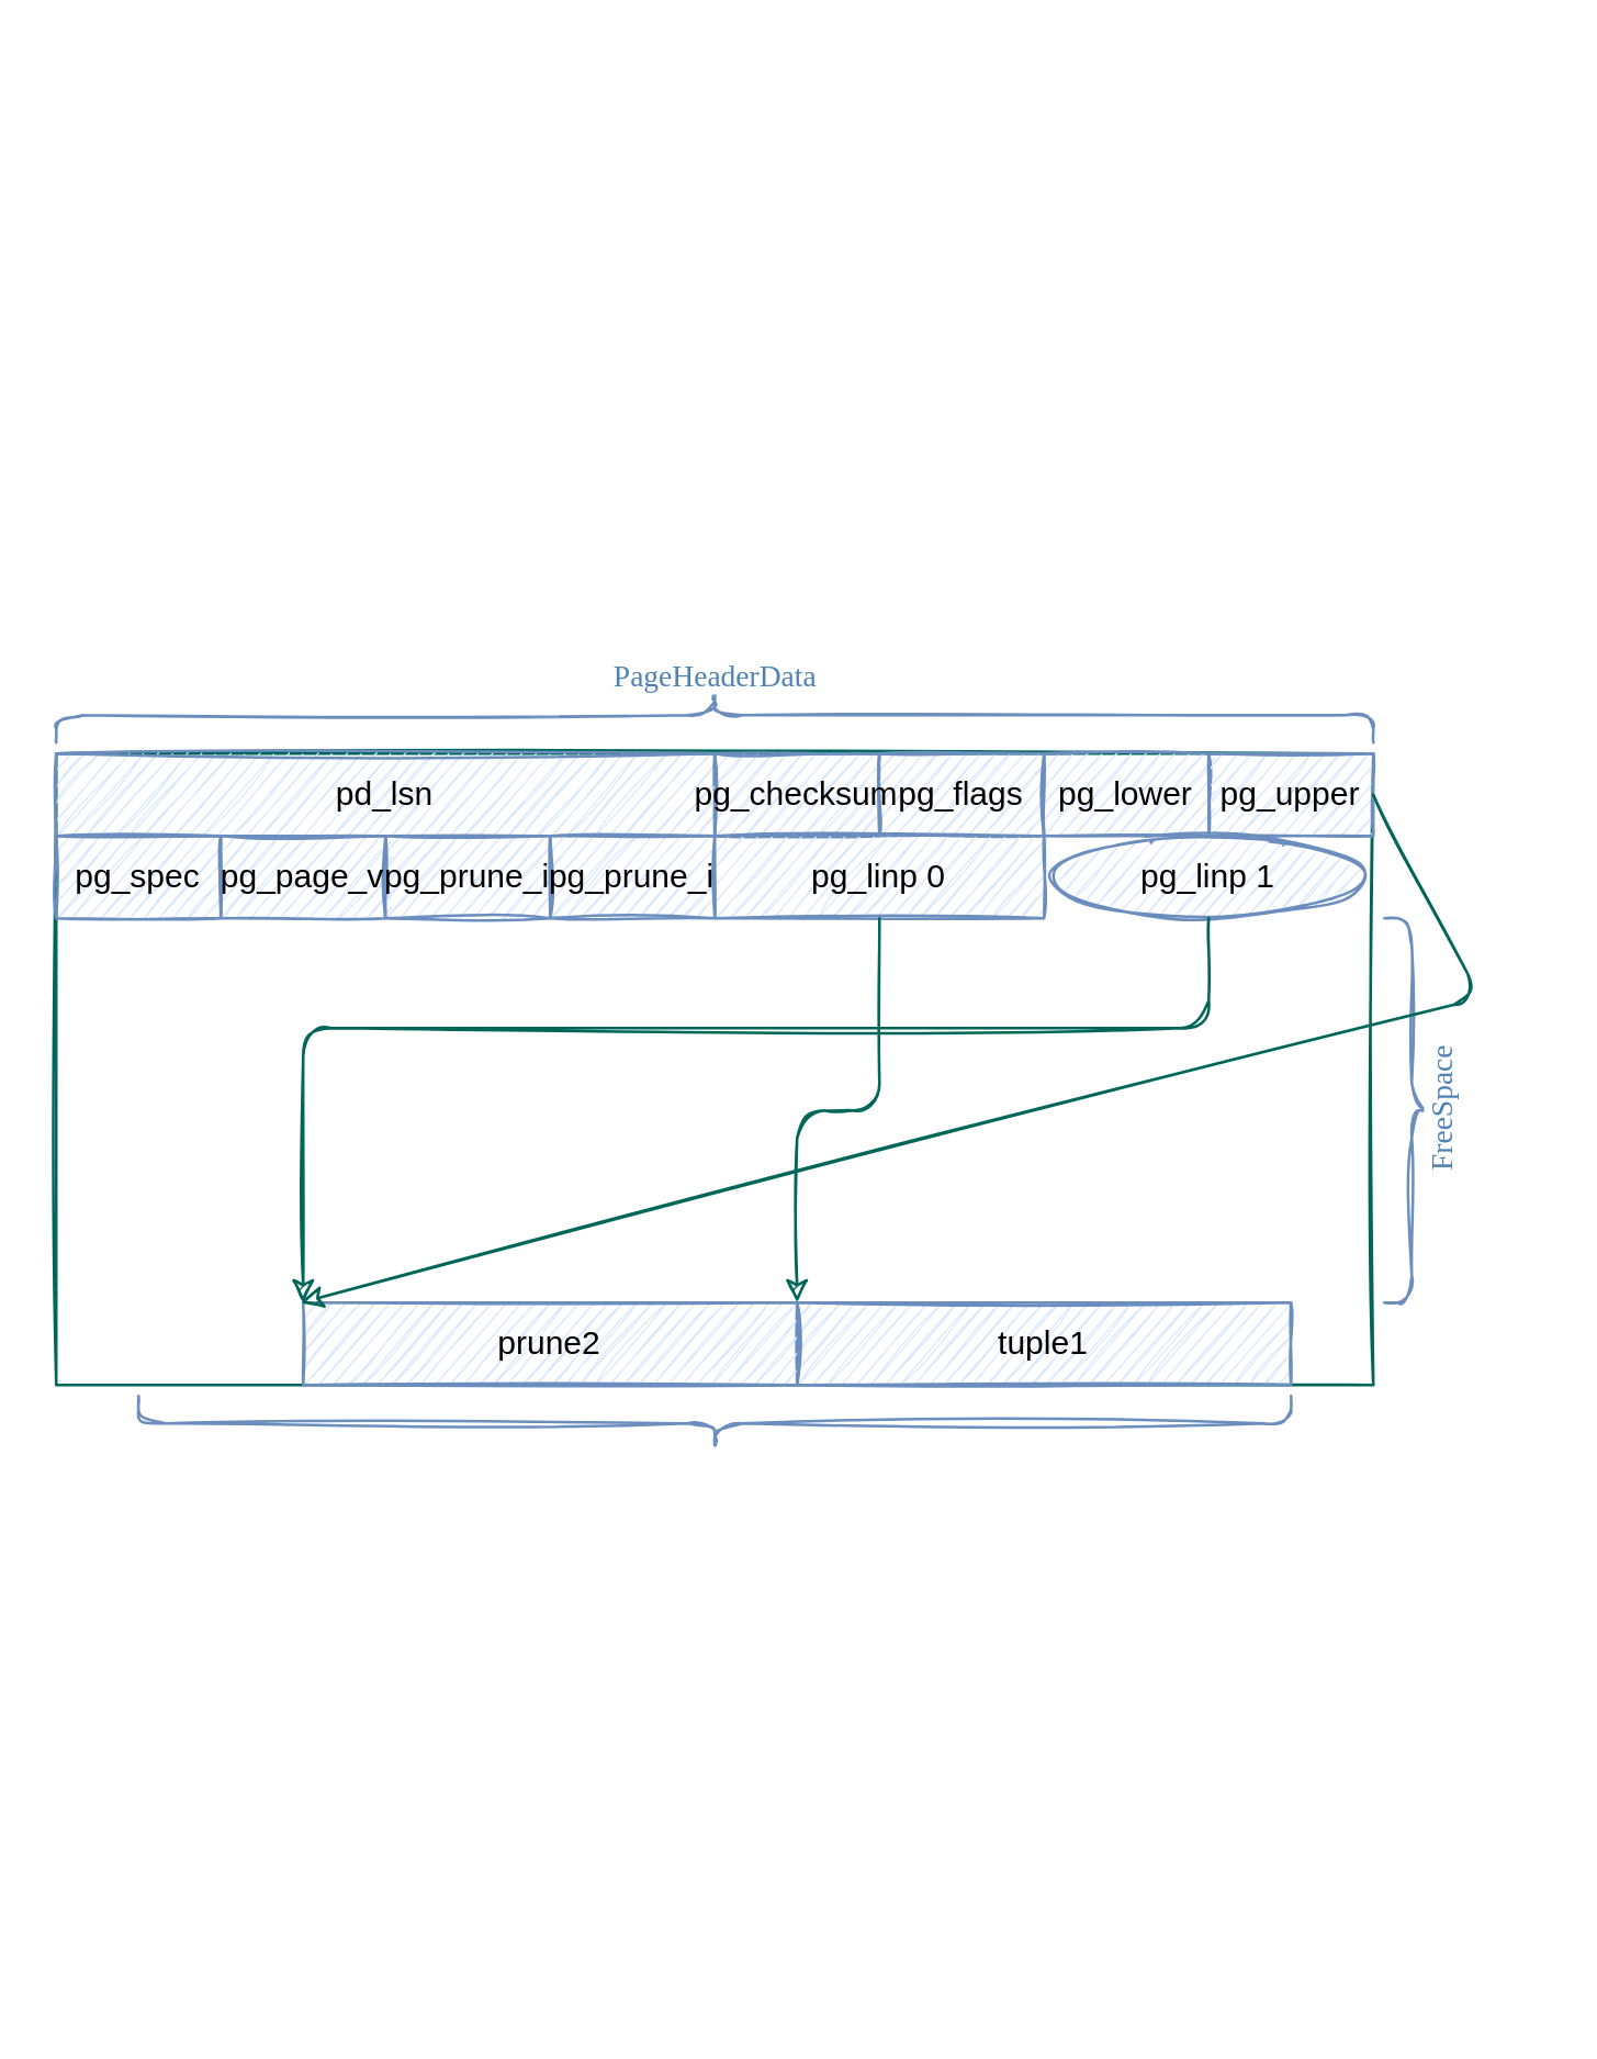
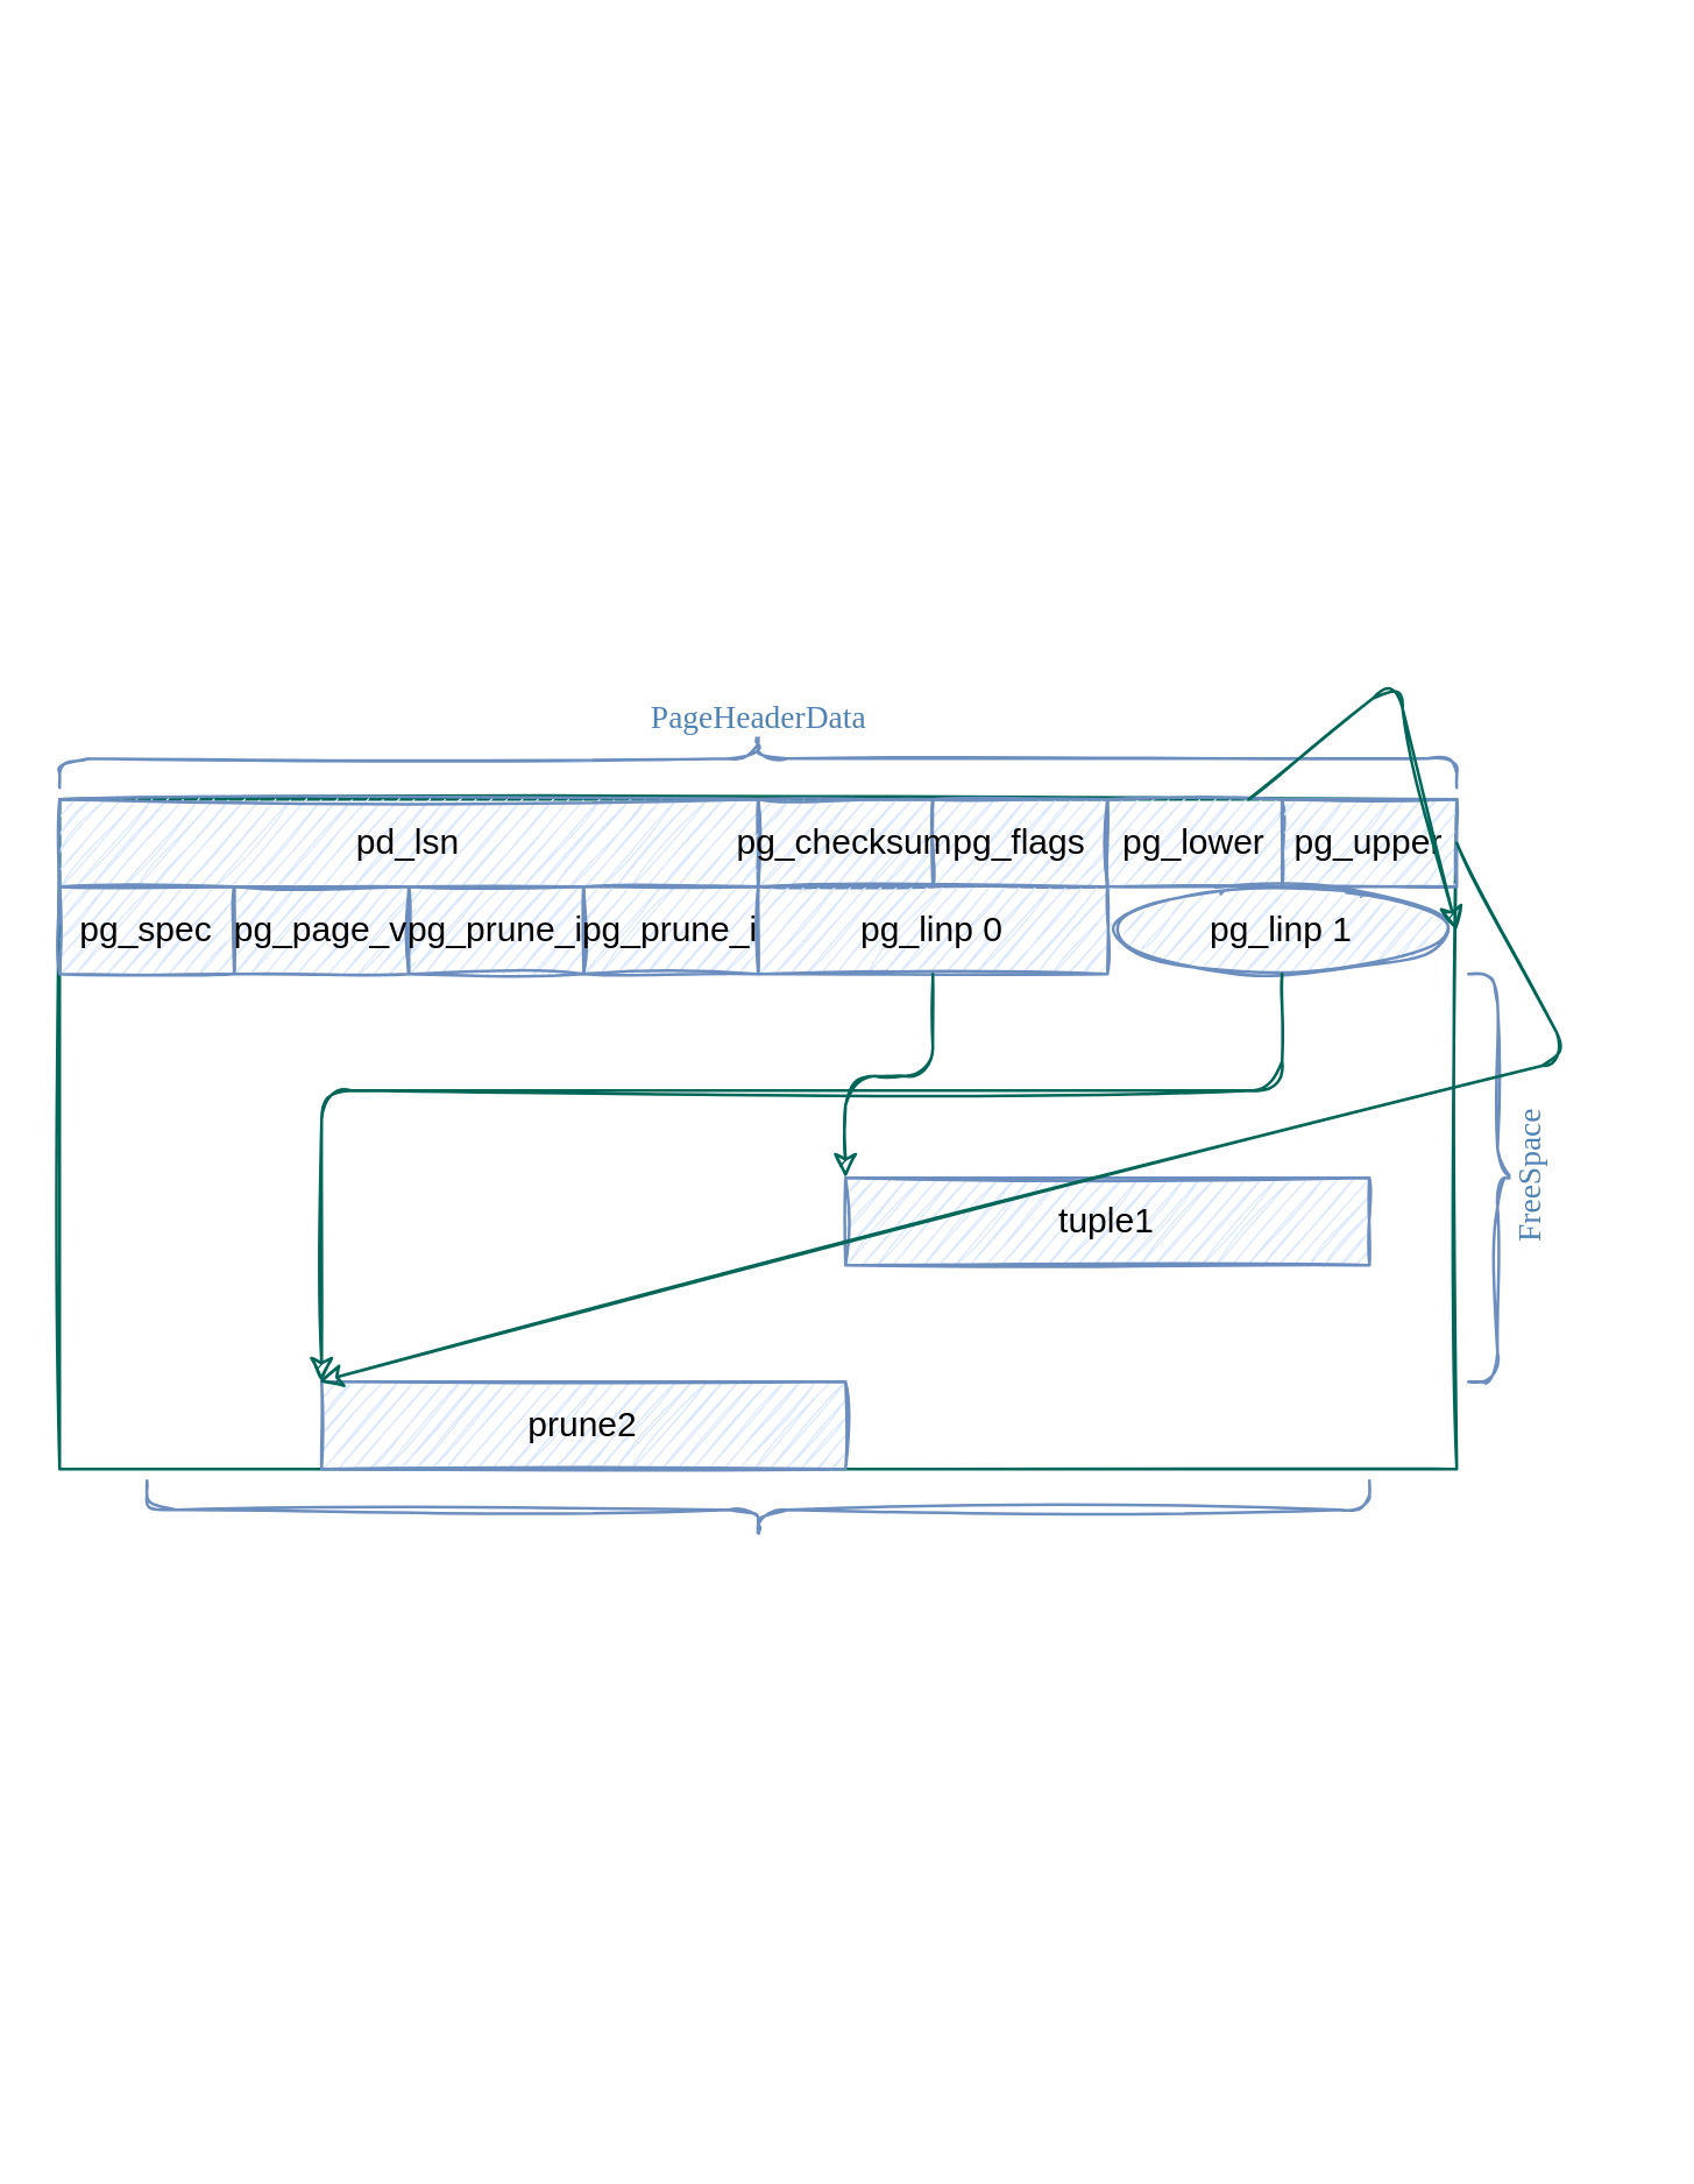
+ <mxCell id="25" value="" style="endArrow=classic;html=1;rounded=1;sketch=1;fontSize=11;fontColor=#5C5C5C;strokeColor=#006658;fillColor=#21C0A5;curved=0;entryX=1;entryY=0.5;entryDx=0;entryDy=0;" edge="1" parent="1" source="7" target="15"><mxGeometry width="50" height="50" relative="1" as="geometry"><mxPoint x="119" y="653" as="sourcePoint" /><mxPoint x="169" y="603" as="targetPoint" /><Array as="points"><mxPoint x="479" y="233" /></Array></mxGeometry></mxCell>
- <mxCell id="16" value="tuple1" style="rounded=0;whiteSpace=wrap;html=1;fillColor=#dae8fc;strokeColor=#6c8ebf;sketch=1;" vertex="1" parent="1"><mxGeometry x="290" y="474" width="180" height="30" as="geometry" /></mxCell>
+ <mxCell id="16" value="tuple1" style="rounded=0;whiteSpace=wrap;html=1;fillColor=#dae8fc;strokeColor=#6c8ebf;sketch=1;" vertex="1" parent="1"><mxGeometry x="290" y="404" width="180" height="30" as="geometry" /></mxCell>
